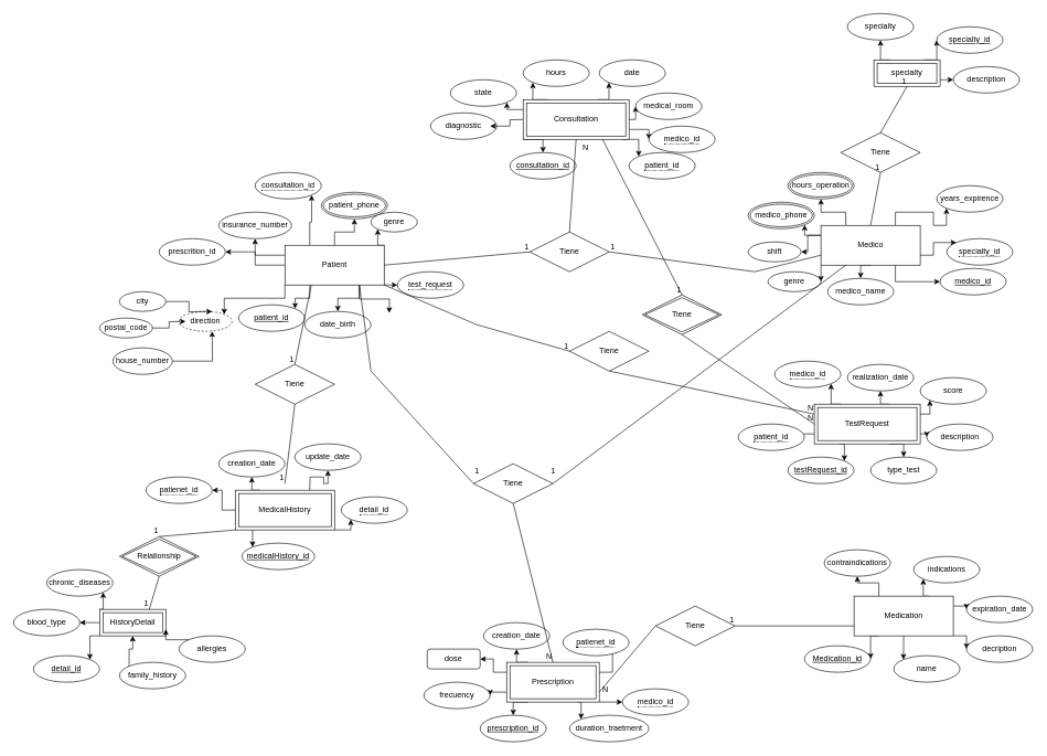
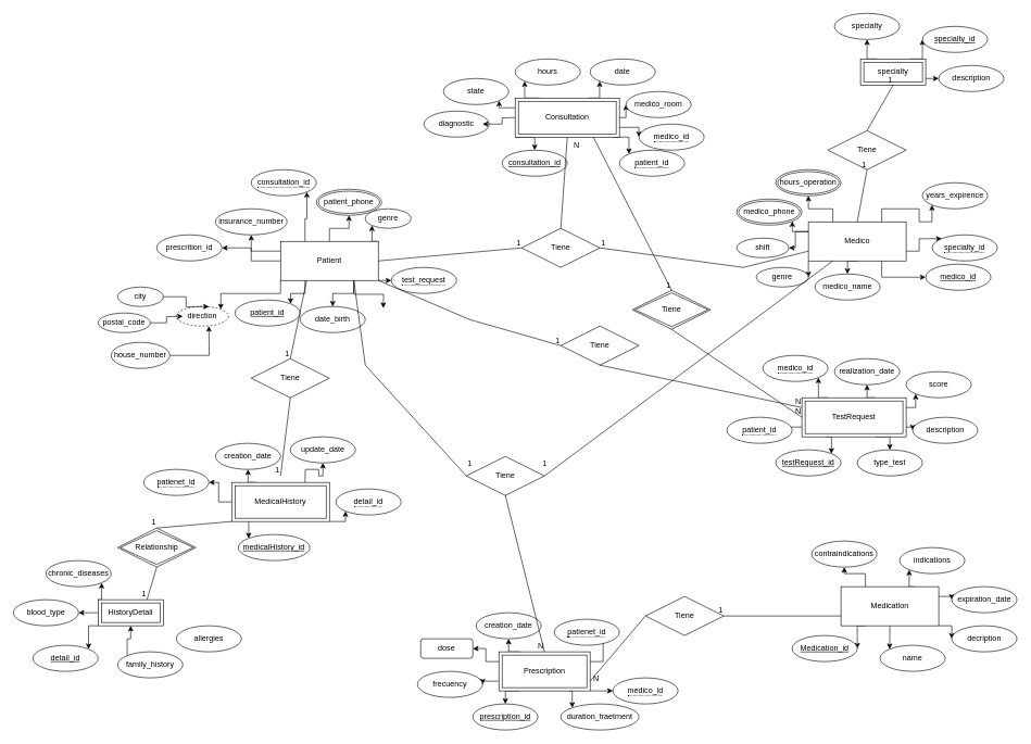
- <mxCell id="78" value="medical_room" style="ellipse;whiteSpace=wrap;html=1;align=center;" parent="1" vertex="1"><mxGeometry x="960" y="140" width="100" height="40" as="geometry" /></mxCell>
+ <mxCell id="78" value="medico_room" style="ellipse;whiteSpace=wrap;html=1;align=center;" parent="1" vertex="1"><mxGeometry x="960" y="140" width="100" height="40" as="geometry" /></mxCell>
- <mxCell id="148" style="edgeStyle=orthogonalEdgeStyle;rounded=0;orthogonalLoop=1;jettySize=auto;html=1;exitX=0;exitY=0;exitDx=0;exitDy=0;entryX=1;entryY=0.75;entryDx=0;entryDy=0;" parent="1" source="149" target="144" edge="1"><mxGeometry relative="1" as="geometry" /></mxCell>
